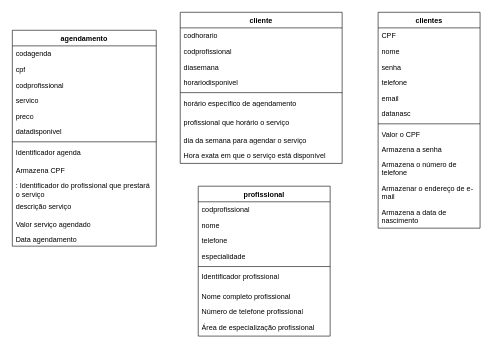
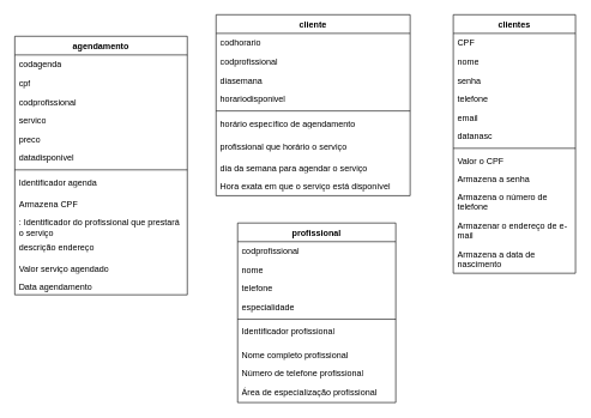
- <mxCell id="26" value="descrição serviço" style="text;strokeColor=none;fillColor=none;align=left;verticalAlign=top;spacingLeft=4;spacingRight=4;overflow=hidden;rotatable=0;points=[[0,0.5],[1,0.5]];portConstraint=eastwest;whiteSpace=wrap;html=1;" vertex="1" parent="15"><mxGeometry y="280" width="240" height="30" as="geometry" /></mxCell>
+ <mxCell id="26" value="descrição endereço" style="text;strokeColor=none;fillColor=none;align=left;verticalAlign=top;spacingLeft=4;spacingRight=4;overflow=hidden;rotatable=0;points=[[0,0.5],[1,0.5]];portConstraint=eastwest;whiteSpace=wrap;html=1;" vertex="1" parent="15"><mxGeometry y="280" width="240" height="30" as="geometry" /></mxCell>
